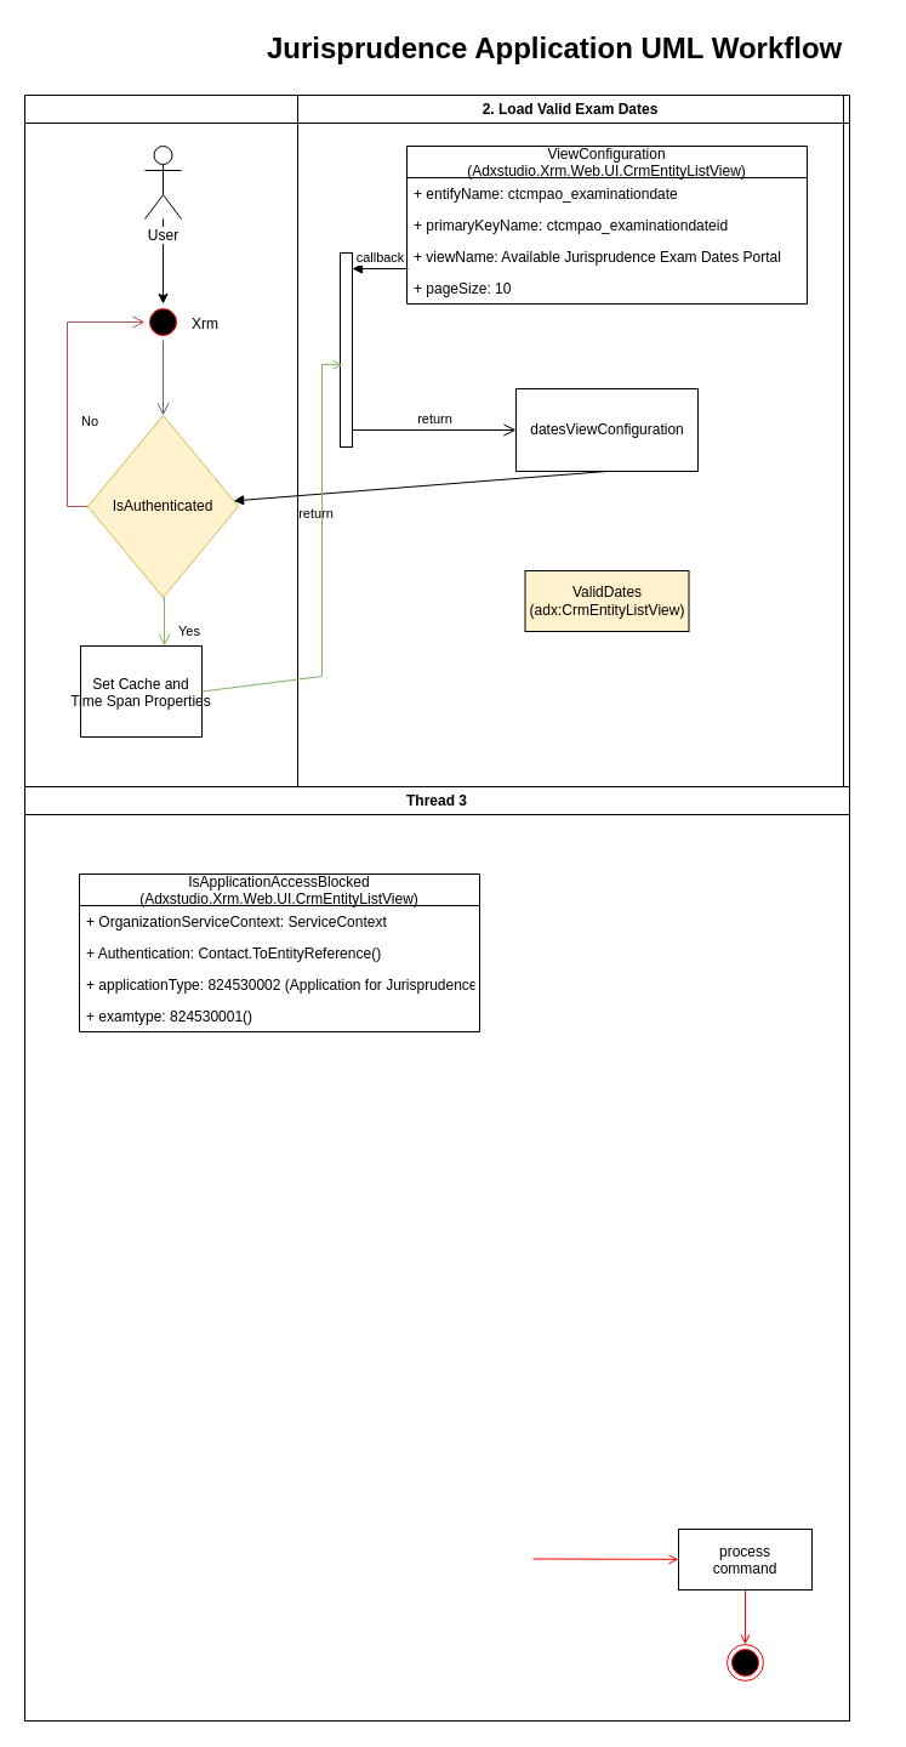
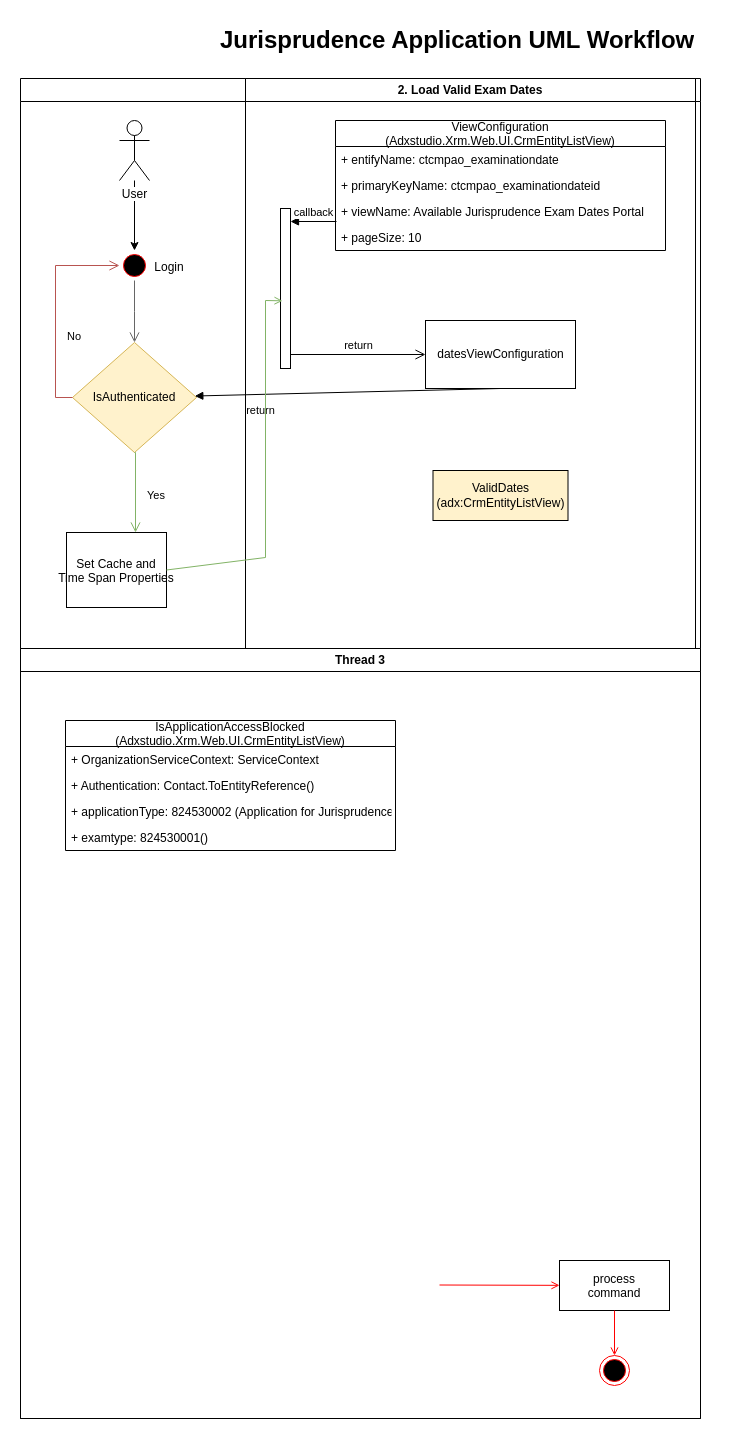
- <mxCell id="9" value="Xrm" style="text;html=1;strokeColor=none;fillColor=none;align=center;verticalAlign=middle;whiteSpace=wrap;rounded=0;" parent="2" vertex="1"><mxGeometry x="129" y="179" width="40" height="20" as="geometry" /></mxCell>
+ <mxCell id="9" value="Login" style="text;html=1;strokeColor=none;fillColor=none;align=center;verticalAlign=middle;whiteSpace=wrap;rounded=0;" parent="2" vertex="1"><mxGeometry x="129" y="179" width="40" height="20" as="geometry" /></mxCell>
- <mxCell id="6" value="IsAuthenticated" style="rhombus;whiteSpace=wrap;html=1;fillColor=#fff2cc;strokeColor=#d6b656;" parent="2" vertex="1"><mxGeometry x="52" y="264" width="124" height="150" as="geometry" /></mxCell>
+ <mxCell id="6" value="IsAuthenticated" style="rhombus;whiteSpace=wrap;html=1;fillColor=#fff2cc;strokeColor=#d6b656;" parent="2" vertex="1"><mxGeometry x="52" y="264" width="124" height="110" as="geometry" /></mxCell>
